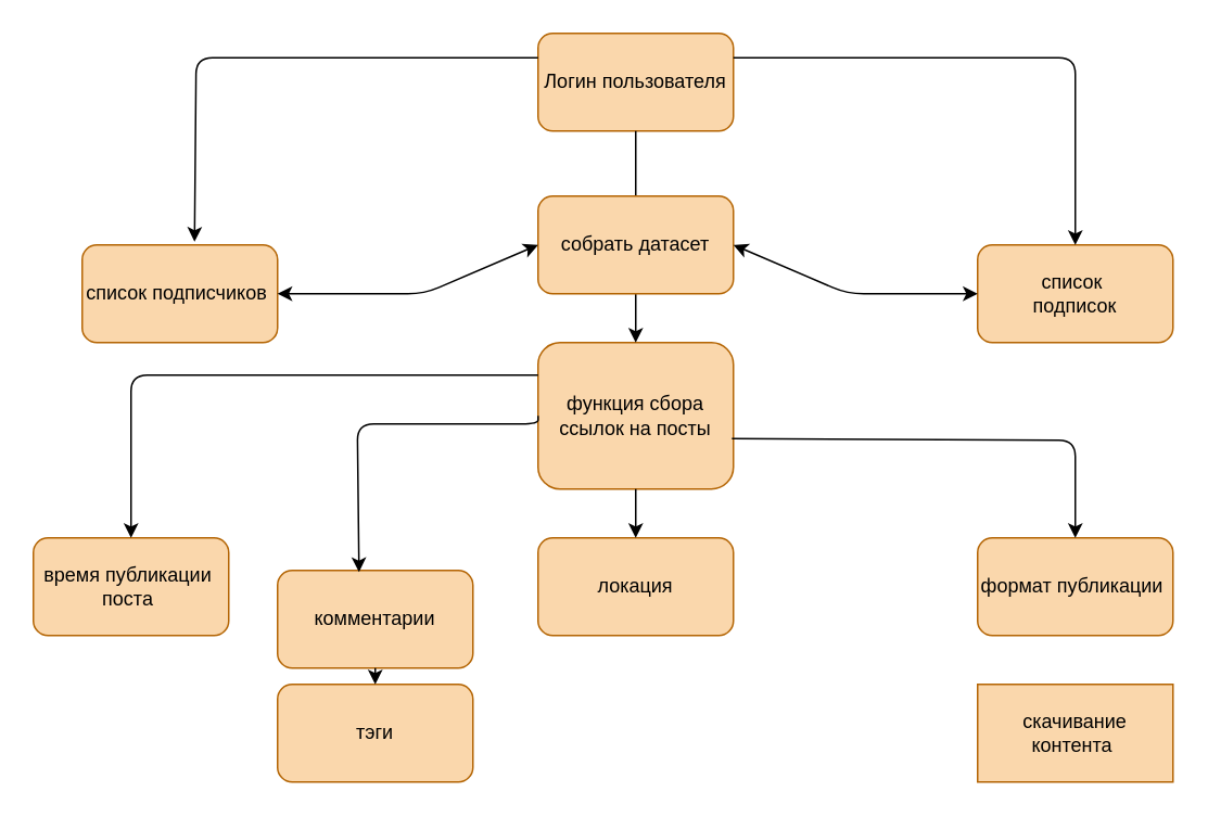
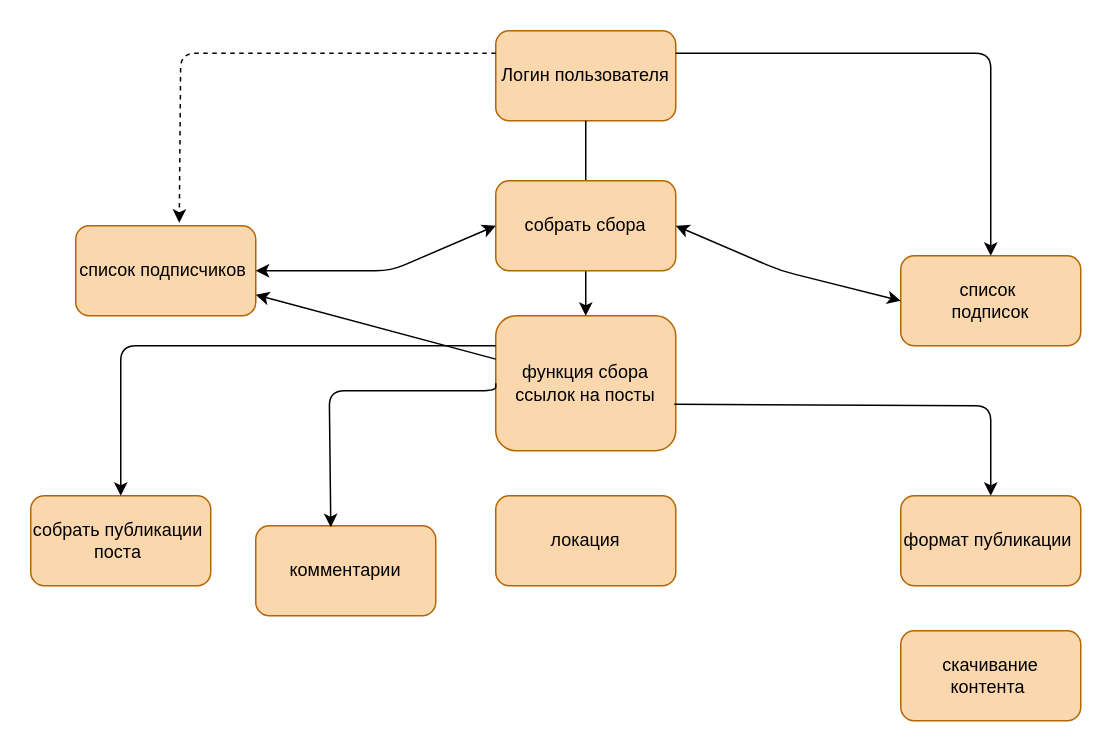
- <mxCell id="4" value="" style="endArrow=classic;html=1;fontFamily=Helvetica;exitX=0;exitY=0.25;exitDx=0;exitDy=0;entryX=0.575;entryY=-0.033;entryDx=0;entryDy=0;entryPerimeter=0;" edge="1" parent="1" source="2" target="5"><mxGeometry width="50" height="50" relative="1" as="geometry"><mxPoint x="270" y="70" as="sourcePoint" /><mxPoint x="90" y="150" as="targetPoint" /><Array as="points"><mxPoint x="120" y="35" /></Array></mxGeometry></mxCell>
+ <mxCell id="4" value="" style="endArrow=classic;html=1;fontFamily=Helvetica;exitX=0;exitY=0.25;exitDx=0;exitDy=0;entryX=0.575;entryY=-0.033;entryDx=0;entryDy=0;entryPerimeter=0;dashed=1;" edge="1" parent="1" source="2" target="5"><mxGeometry width="50" height="50" relative="1" as="geometry"><mxPoint x="270" y="70" as="sourcePoint" /><mxPoint x="90" y="150" as="targetPoint" /><Array as="points"><mxPoint x="120" y="35" /></Array></mxGeometry></mxCell>
- <mxCell id="20" value="собрать датасет&lt;br&gt;" style="rounded=1;whiteSpace=wrap;html=1;fontFamily=Helvetica;fillColor=#fad7ac;strokeColor=#b46504;" vertex="1" parent="1"><mxGeometry x="330" y="120" width="120" height="60" as="geometry" /></mxCell>
+ <mxCell id="20" value="собрать сбора&lt;br&gt;" style="rounded=1;whiteSpace=wrap;html=1;fontFamily=Helvetica;fillColor=#fad7ac;strokeColor=#b46504;" vertex="1" parent="1"><mxGeometry x="330" y="120" width="120" height="60" as="geometry" /></mxCell>
- <mxCell id="7" value="список&amp;nbsp;&lt;br&gt;подписок" style="rounded=1;whiteSpace=wrap;html=1;fontFamily=Helvetica;fillColor=#fad7ac;strokeColor=#b46504;" vertex="1" parent="1"><mxGeometry x="600" y="150" width="120" height="60" as="geometry" /></mxCell>
+ <mxCell id="7" value="список&amp;nbsp;&lt;br&gt;подписок" style="rounded=1;whiteSpace=wrap;html=1;fontFamily=Helvetica;fillColor=#fad7ac;strokeColor=#b46504;" vertex="1" parent="1"><mxGeometry x="600" y="170" width="120" height="60" as="geometry" /></mxCell>
- <mxCell id="15" value="" style="endArrow=classic;html=1;fontFamily=Helvetica;" edge="1" parent="1" source="3" target="11"><mxGeometry width="50" height="50" relative="1" as="geometry"><mxPoint x="390" y="270" as="sourcePoint" /><mxPoint x="440" y="220" as="targetPoint" /></mxGeometry></mxCell>
+ <mxCell id="15" value="" style="endArrow=classic;html=1;fontFamily=Helvetica;" edge="1" parent="1" source="3" target="5"><mxGeometry width="50" height="50" relative="1" as="geometry"><mxPoint x="390" y="270" as="sourcePoint" /><mxPoint x="440" y="220" as="targetPoint" /></mxGeometry></mxCell>
- <mxCell id="9" value="время публикации&amp;nbsp;&lt;br&gt;поста&amp;nbsp;" style="rounded=1;whiteSpace=wrap;html=1;fontFamily=Helvetica;fillColor=#fad7ac;strokeColor=#b46504;" vertex="1" parent="1"><mxGeometry x="20" y="330" width="120" height="60" as="geometry" /></mxCell>
+ <mxCell id="9" value="собрать публикации&amp;nbsp;&lt;br&gt;поста&amp;nbsp;" style="rounded=1;whiteSpace=wrap;html=1;fontFamily=Helvetica;fillColor=#fad7ac;strokeColor=#b46504;" vertex="1" parent="1"><mxGeometry x="20" y="330" width="120" height="60" as="geometry" /></mxCell>
- <mxCell id="19" value="" style="endArrow=classic;html=1;fontFamily=Helvetica;" edge="1" parent="1" source="10" target="17"><mxGeometry width="50" height="50" relative="1" as="geometry"><mxPoint x="220" y="410" as="sourcePoint" /><mxPoint x="270" y="360" as="targetPoint" /></mxGeometry></mxCell>
- <mxCell id="17" value="тэги" style="rounded=1;whiteSpace=wrap;html=1;fontFamily=Helvetica;fillColor=#fad7ac;strokeColor=#b46504;" vertex="1" parent="1"><mxGeometry x="170" y="420" width="120" height="60" as="geometry" /></mxCell>
- <mxCell id="18" value="скачивание контента&amp;nbsp;" style="whiteSpace=wrap;html=1;fontFamily=Helvetica;fillColor=#fad7ac;strokeColor=#b46504;rounded=0;" vertex="1" parent="1"><mxGeometry x="600" y="420" width="120" height="60" as="geometry" /></mxCell>
+ <mxCell id="18" value="скачивание контента&amp;nbsp;" style="rounded=1;whiteSpace=wrap;html=1;fontFamily=Helvetica;fillColor=#fad7ac;strokeColor=#b46504;" vertex="1" parent="1"><mxGeometry x="600" y="420" width="120" height="60" as="geometry" /></mxCell>
